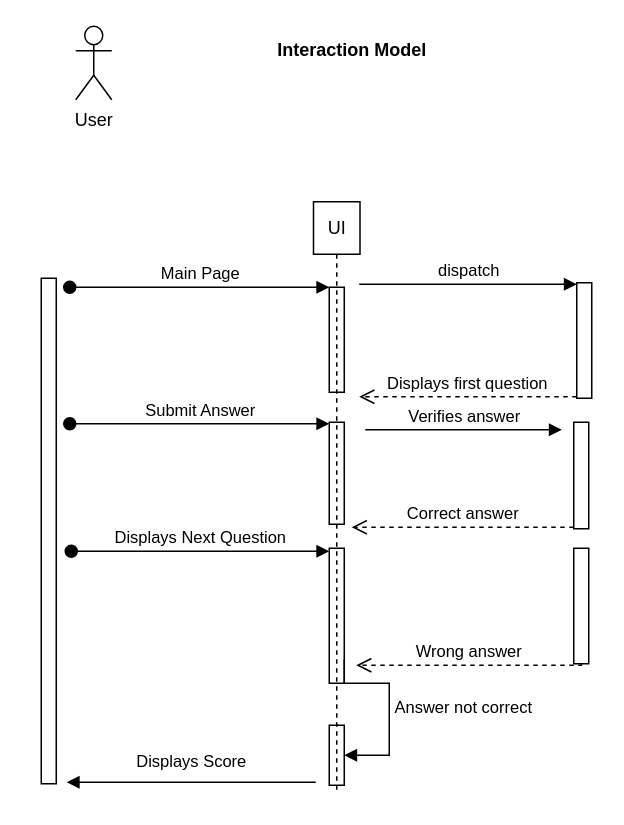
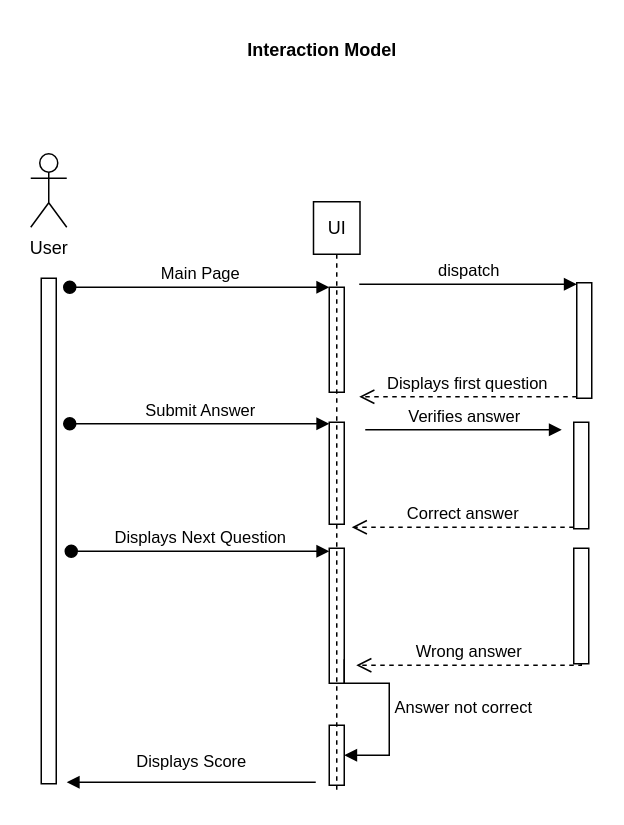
- <mxCell id="21" value="Interaction Model" style="text;align=center;fontStyle=1;verticalAlign=middle;spacingLeft=3;spacingRight=3;strokeColor=none;rotatable=0;points=[[0,0.5],[1,0.5]];portConstraint=eastwest;html=1;" vertex="1" parent="1"><mxGeometry x="194" y="20" width="80" height="26" as="geometry" /></mxCell>
+ <mxCell id="21" value="Interaction Model" style="text;align=center;fontStyle=1;verticalAlign=middle;spacingLeft=3;spacingRight=3;strokeColor=none;rotatable=0;points=[[0,0.5],[1,0.5]];portConstraint=eastwest;html=1;" vertex="1" parent="1"><mxGeometry x="174" y="20" width="80" height="26" as="geometry" /></mxCell>
- <mxCell id="2" value="User" style="shape=umlActor;verticalLabelPosition=bottom;verticalAlign=top;html=1;outlineConnect=0;" vertex="1" parent="1"><mxGeometry x="50" y="17" width="24" height="49" as="geometry" /></mxCell>
+ <mxCell id="2" value="User" style="shape=umlActor;verticalLabelPosition=bottom;verticalAlign=top;html=1;outlineConnect=0;" vertex="1" parent="1"><mxGeometry x="20" y="102" width="24" height="49" as="geometry" /></mxCell>
